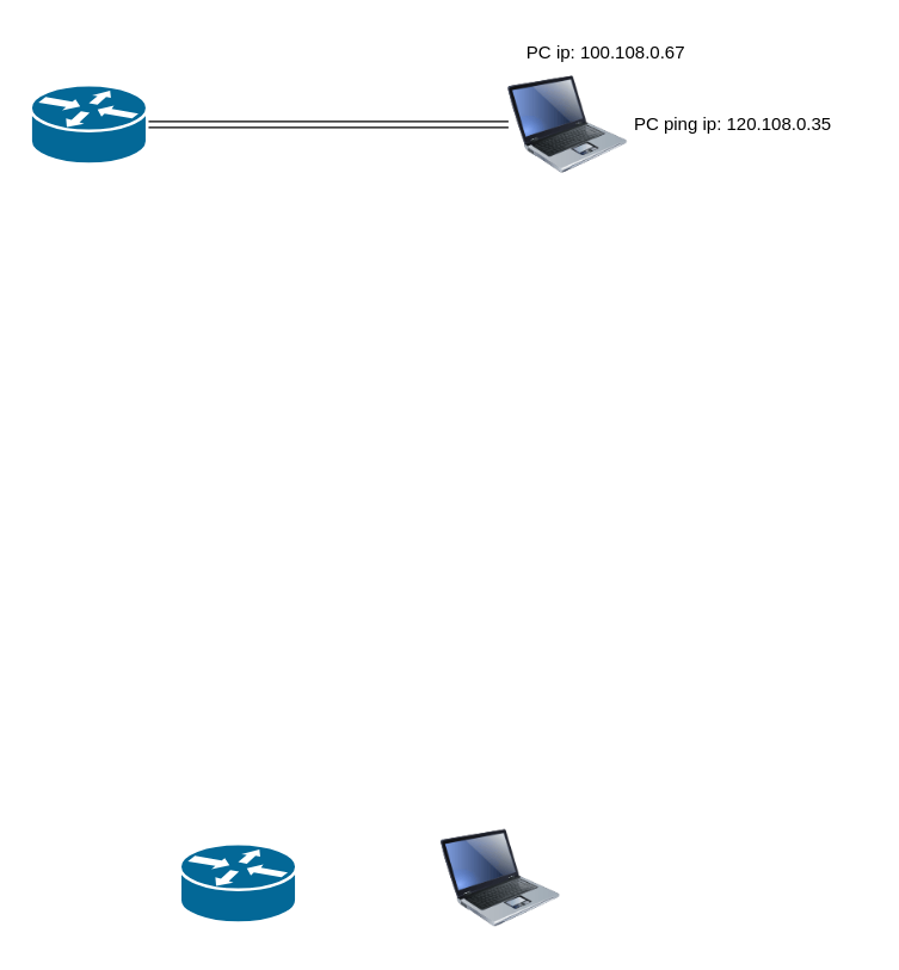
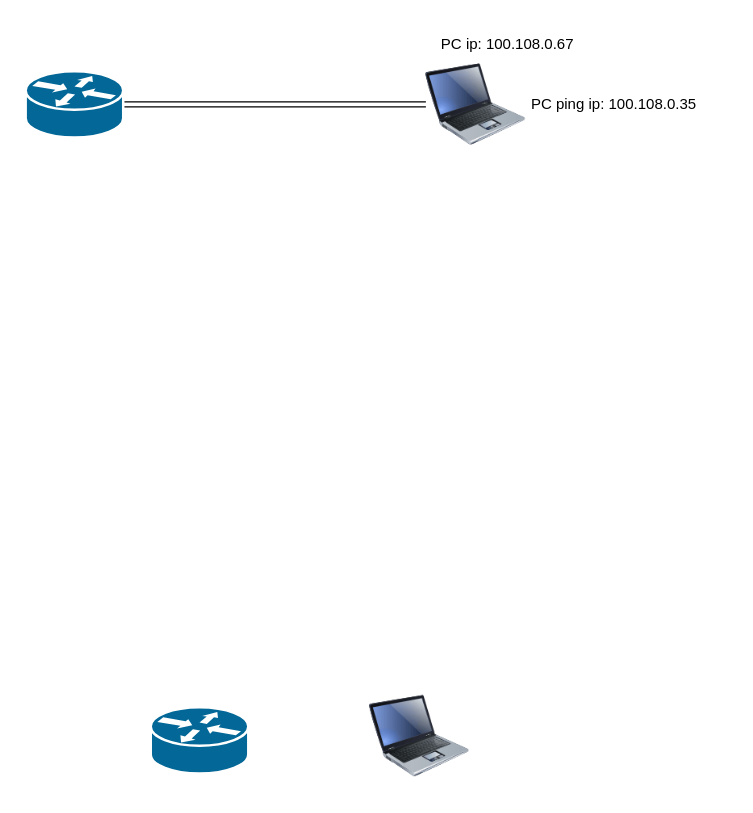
- <mxCell id="6" value="PC ping ip: 120.108.0.35" style="text;strokeColor=none;align=center;fillColor=none;html=1;verticalAlign=middle;whiteSpace=wrap;rounded=0;" vertex="1" parent="1"><mxGeometry x="401" y="68" width="179" height="30" as="geometry" /></mxCell>
+ <mxCell id="6" value="PC ping ip: 100.108.0.35" style="text;strokeColor=none;align=center;fillColor=none;html=1;verticalAlign=middle;whiteSpace=wrap;rounded=0;" vertex="1" parent="1"><mxGeometry x="401" y="68" width="179" height="30" as="geometry" /></mxCell>
